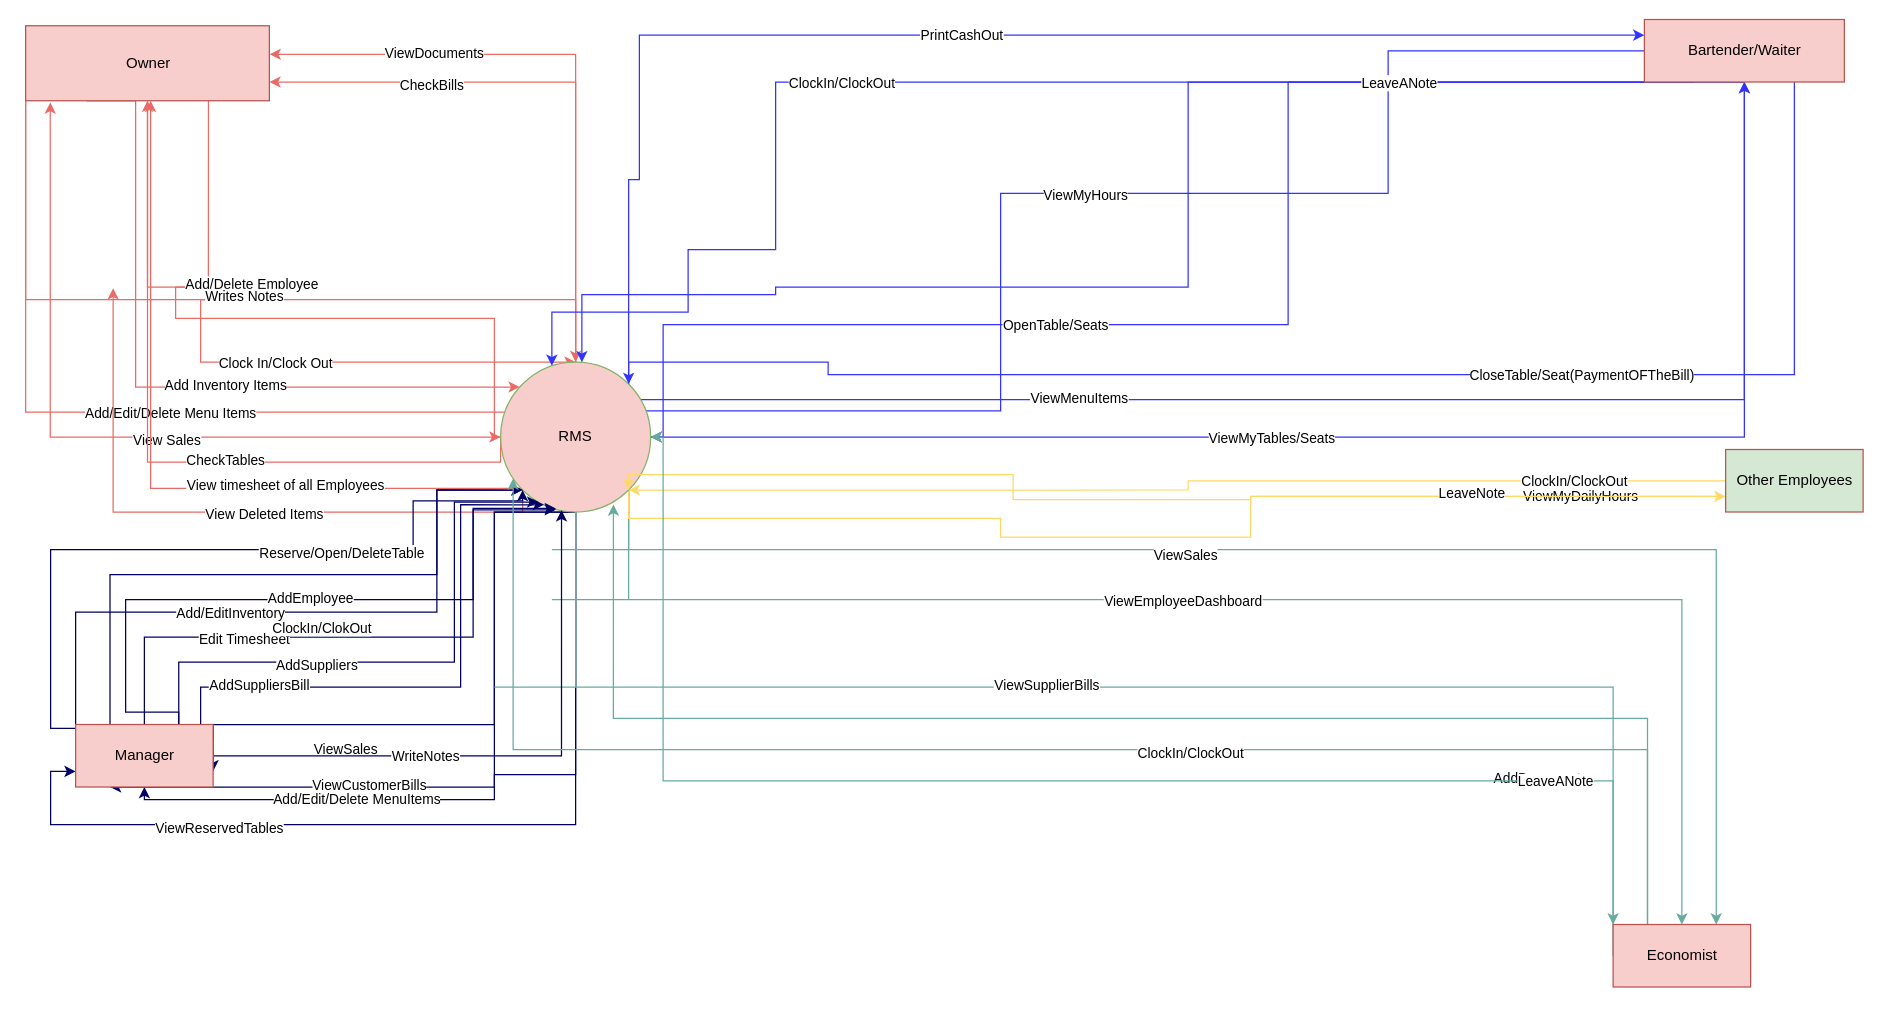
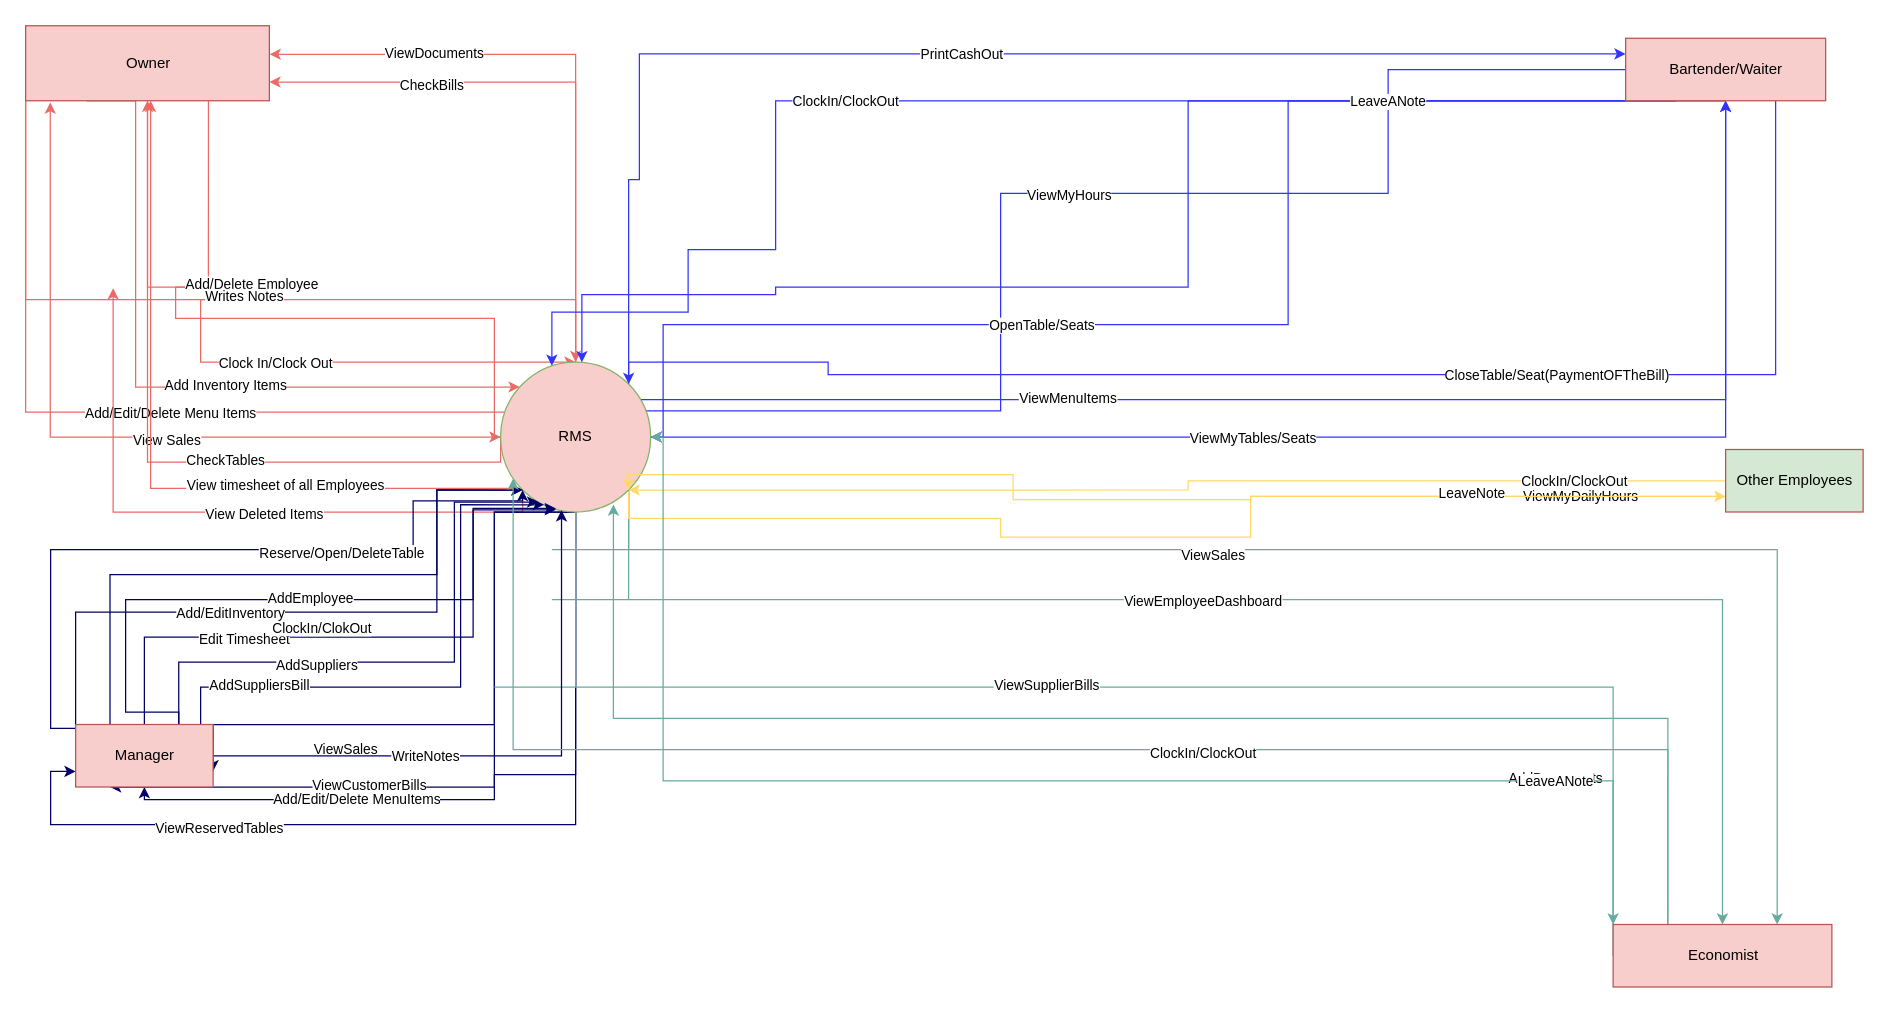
- <mxCell id="57" value="Bartender/Waiter" style="html=1;fillColor=#f8cecc;strokeColor=#b85450;" vertex="1" parent="1"><mxGeometry x="1315" y="15" width="160" height="50" as="geometry" /></mxCell>
+ <mxCell id="57" value="Bartender/Waiter" style="html=1;fillColor=#f8cecc;strokeColor=#b85450;" vertex="1" parent="1"><mxGeometry x="1300" y="30" width="160" height="50" as="geometry" /></mxCell>
- <mxCell id="86" value="Economist" style="html=1;fillColor=#f8cecc;strokeColor=#b85450;" vertex="1" parent="1"><mxGeometry x="1290" y="739" width="110" height="50" as="geometry" /></mxCell>
+ <mxCell id="86" value="Economist" style="html=1;fillColor=#f8cecc;strokeColor=#b85450;" vertex="1" parent="1"><mxGeometry x="1290" y="739" width="175" height="50" as="geometry" /></mxCell>
